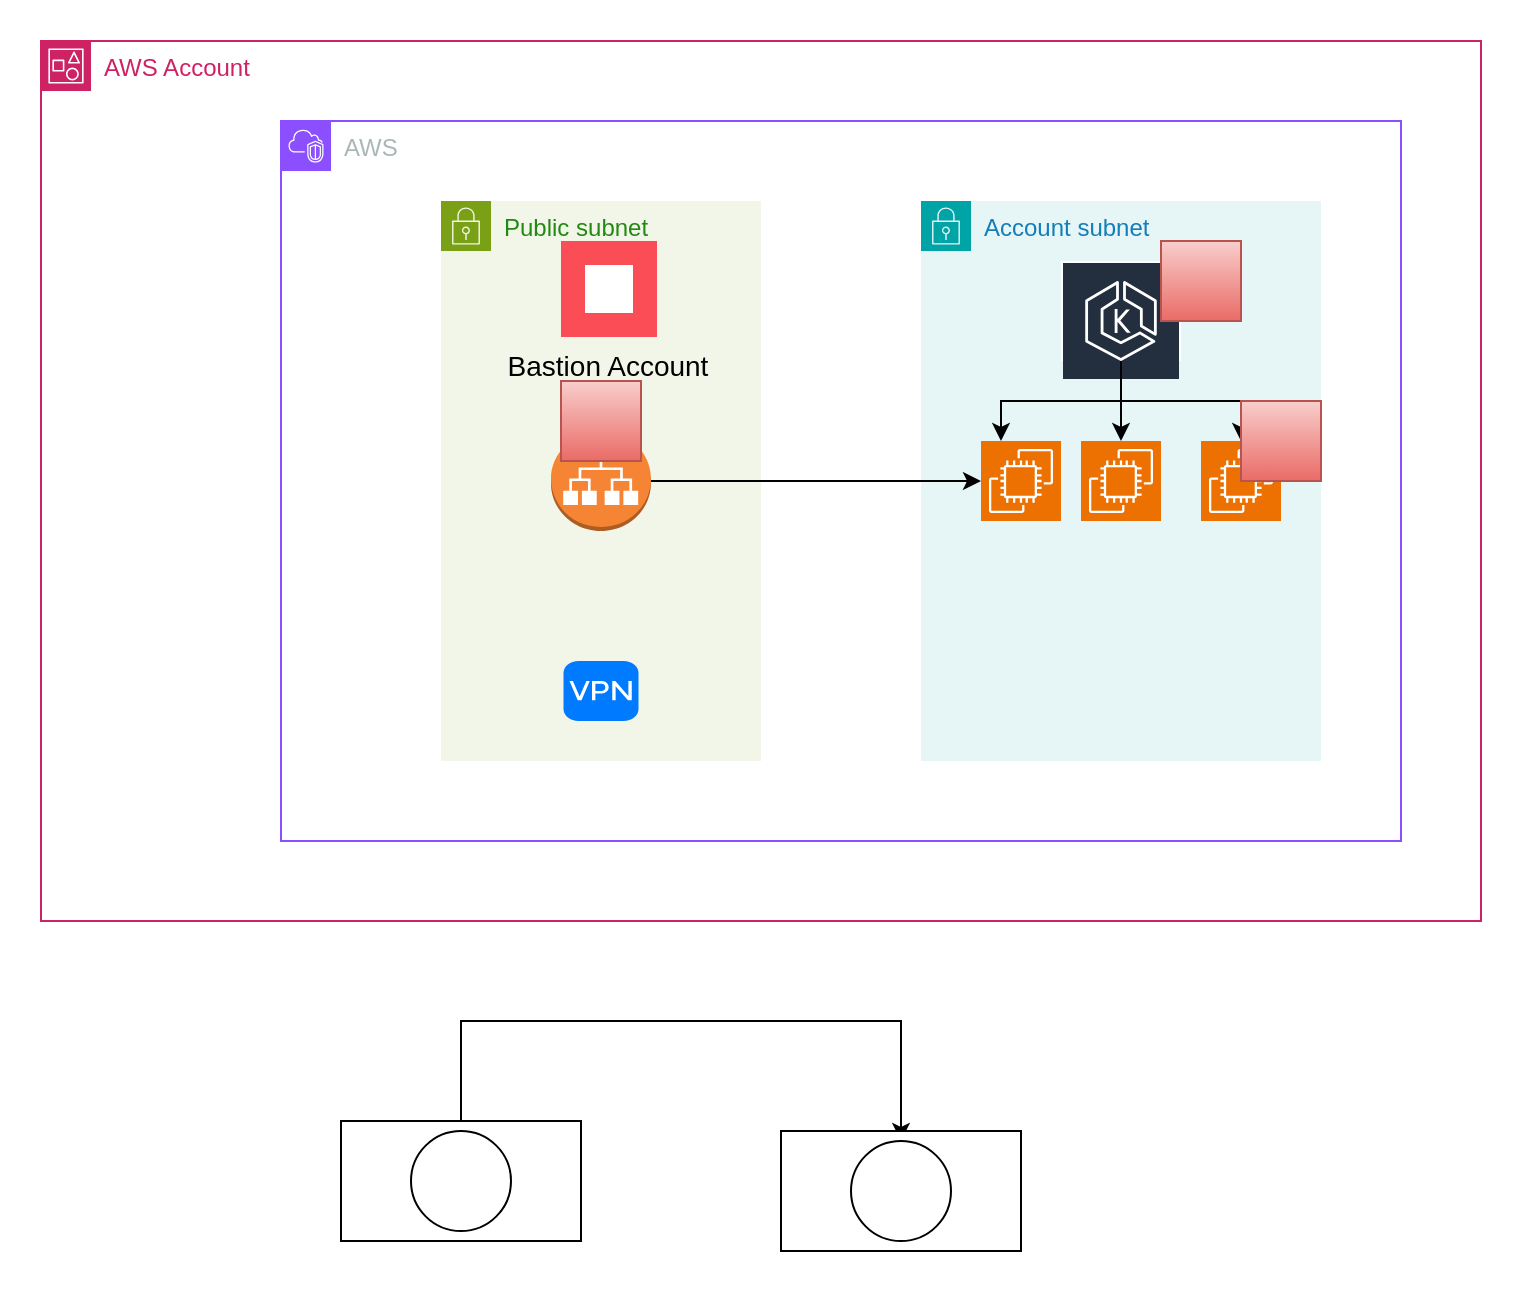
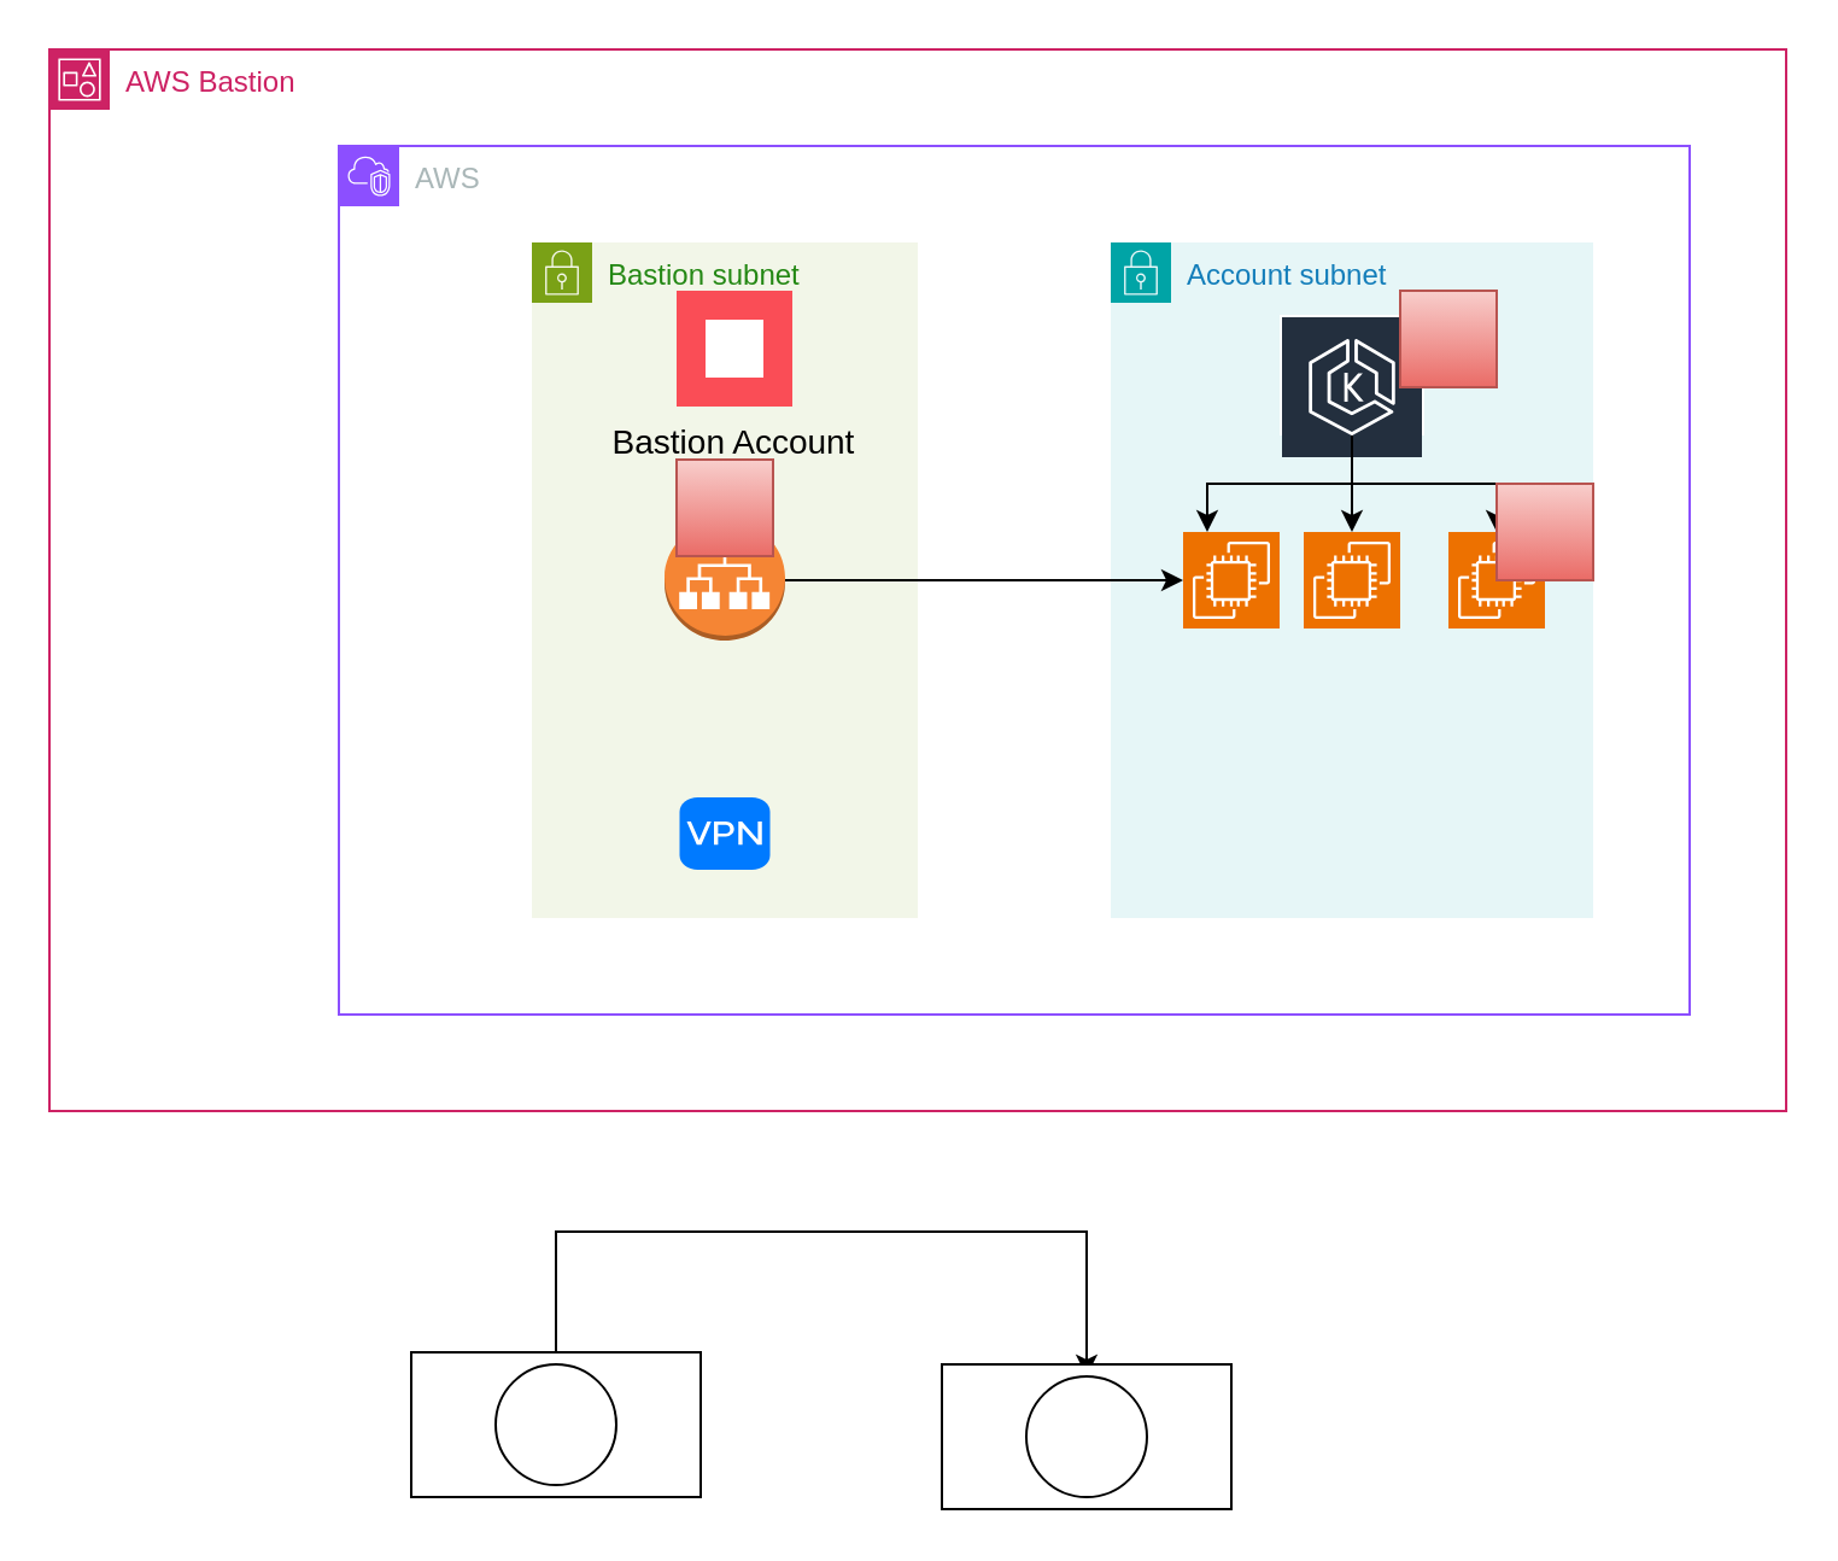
- <mxCell id="2" value="AWS Account" style="points=[[0,0],[0.25,0],[0.5,0],[0.75,0],[1,0],[1,0.25],[1,0.5],[1,0.75],[1,1],[0.75,1],[0.5,1],[0.25,1],[0,1],[0,0.75],[0,0.5],[0,0.25]];outlineConnect=0;gradientColor=none;html=1;whiteSpace=wrap;fontSize=12;fontStyle=0;container=1;pointerEvents=0;collapsible=0;recursiveResize=0;shape=mxgraph.aws4.group;grIcon=mxgraph.aws4.group_account;strokeColor=#CD2264;fillColor=none;verticalAlign=top;align=left;spacingLeft=30;fontColor=#CD2264;dashed=0;" vertex="1" parent="1"><mxGeometry x="20" y="20" width="720" height="440" as="geometry" /></mxCell>
+ <mxCell id="2" value="AWS Bastion" style="points=[[0,0],[0.25,0],[0.5,0],[0.75,0],[1,0],[1,0.25],[1,0.5],[1,0.75],[1,1],[0.75,1],[0.5,1],[0.25,1],[0,1],[0,0.75],[0,0.5],[0,0.25]];outlineConnect=0;gradientColor=none;html=1;whiteSpace=wrap;fontSize=12;fontStyle=0;container=1;pointerEvents=0;collapsible=0;recursiveResize=0;shape=mxgraph.aws4.group;grIcon=mxgraph.aws4.group_account;strokeColor=#CD2264;fillColor=none;verticalAlign=top;align=left;spacingLeft=30;fontColor=#CD2264;dashed=0;" vertex="1" parent="1"><mxGeometry x="20" y="20" width="720" height="440" as="geometry" /></mxCell>
- <mxCell id="14" value="Public subnet" style="points=[[0,0],[0.25,0],[0.5,0],[0.75,0],[1,0],[1,0.25],[1,0.5],[1,0.75],[1,1],[0.75,1],[0.5,1],[0.25,1],[0,1],[0,0.75],[0,0.5],[0,0.25]];outlineConnect=0;gradientColor=none;html=1;whiteSpace=wrap;fontSize=12;fontStyle=0;container=1;pointerEvents=0;collapsible=0;recursiveResize=0;shape=mxgraph.aws4.group;grIcon=mxgraph.aws4.group_security_group;grStroke=0;strokeColor=#7AA116;fillColor=#F2F6E8;verticalAlign=top;align=left;spacingLeft=30;fontColor=#248814;dashed=0;" vertex="1" parent="3"><mxGeometry x="80" y="40" width="160" height="280" as="geometry" /></mxCell>
+ <mxCell id="14" value="Bastion subnet" style="points=[[0,0],[0.25,0],[0.5,0],[0.75,0],[1,0],[1,0.25],[1,0.5],[1,0.75],[1,1],[0.75,1],[0.5,1],[0.25,1],[0,1],[0,0.75],[0,0.5],[0,0.25]];outlineConnect=0;gradientColor=none;html=1;whiteSpace=wrap;fontSize=12;fontStyle=0;container=1;pointerEvents=0;collapsible=0;recursiveResize=0;shape=mxgraph.aws4.group;grIcon=mxgraph.aws4.group_security_group;grStroke=0;strokeColor=#7AA116;fillColor=#F2F6E8;verticalAlign=top;align=left;spacingLeft=30;fontColor=#248814;dashed=0;" vertex="1" parent="3"><mxGeometry x="80" y="40" width="160" height="280" as="geometry" /></mxCell>
